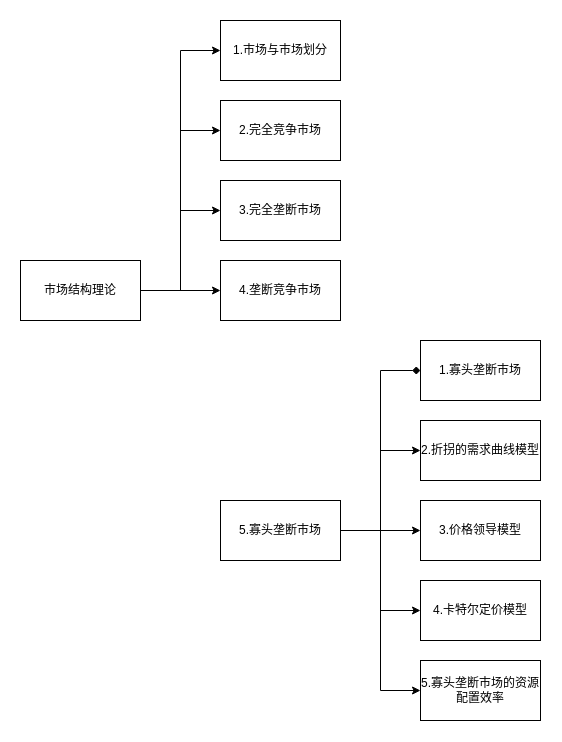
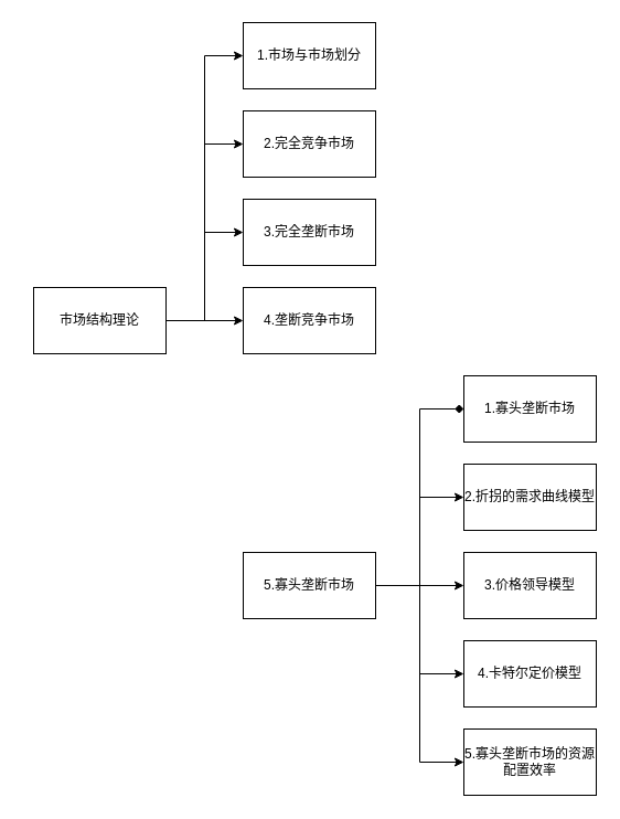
- <mxCell id="6" value="市场结构理论" style="rounded=0;whiteSpace=wrap;html=1;" parent="1" vertex="1"><mxGeometry x="20" y="260" width="120" height="60" as="geometry" /></mxCell>
+ <mxCell id="6" value="市场结构理论" style="rounded=0;whiteSpace=wrap;html=1;" parent="1" vertex="1"><mxGeometry x="30" y="260" width="120" height="60" as="geometry" /></mxCell>
